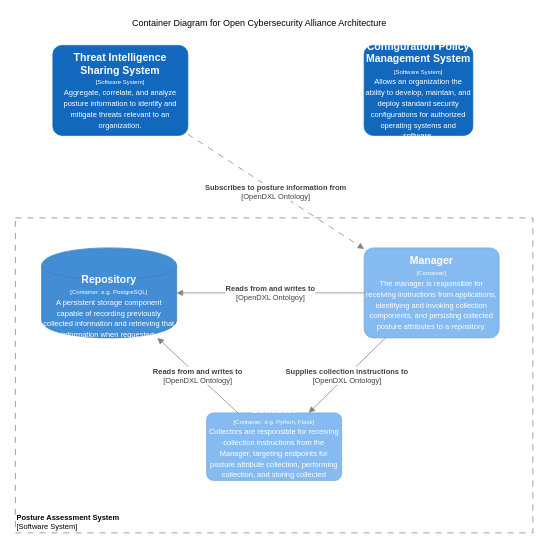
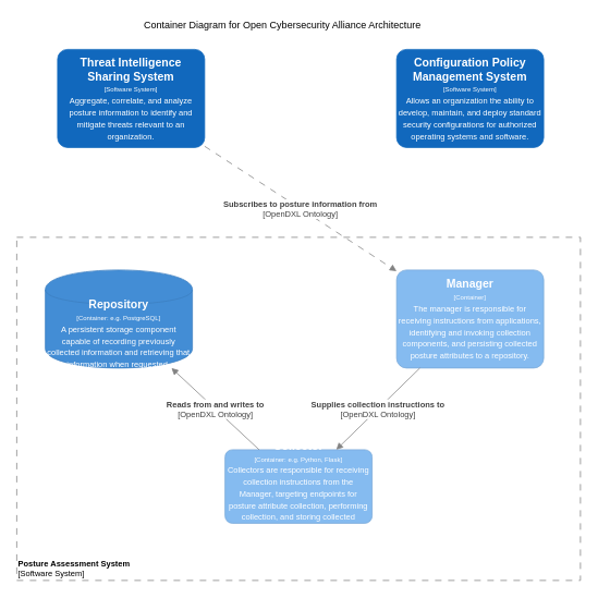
- <mxCell id="11" value="&lt;div&gt;&lt;span style=&quot;font-size: 14px&quot;&gt;&lt;b&gt;Configuration Policy Management System&lt;/b&gt;&lt;/span&gt;&lt;/div&gt;&lt;div&gt;&lt;span style=&quot;font-size: 8px&quot;&gt;[Software System]&lt;/span&gt;&lt;/div&gt;&lt;div&gt;&lt;span style=&quot;font-size: x-small&quot;&gt;Allows an organization the ability to develop, maintain, and deploy standard security configurations for authorized operating systems and software.&lt;/span&gt;&lt;br&gt;&lt;/div&gt;" style="rounded=1;whiteSpace=wrap;html=1;fillColor=#1168BD;fontColor=#ffffff;strokeColor=#1168BD;resizable=0;arcSize=10;" parent="1" vertex="1"><mxGeometry x="485" y="60" width="145" height="120" as="geometry" /></mxCell>
+ <mxCell id="11" value="&lt;div&gt;&lt;span style=&quot;font-size: 14px&quot;&gt;&lt;b&gt;Configuration Policy Management System&lt;/b&gt;&lt;/span&gt;&lt;/div&gt;&lt;div&gt;&lt;span style=&quot;font-size: 8px&quot;&gt;[Software System]&lt;/span&gt;&lt;/div&gt;&lt;div&gt;&lt;span style=&quot;font-size: x-small&quot;&gt;Allows an organization the ability to develop, maintain, and deploy standard security configurations for authorized operating systems and software.&lt;/span&gt;&lt;br&gt;&lt;/div&gt;" style="rounded=1;whiteSpace=wrap;html=1;fillColor=#1168BD;fontColor=#ffffff;strokeColor=#1168BD;resizable=0;arcSize=10;" parent="1" vertex="1"><mxGeometry x="485" y="60" width="180" height="120" as="geometry" /></mxCell>
- <mxCell id="8" value="&lt;span style=&quot;font-size: 10px&quot;&gt;&lt;b&gt;Reads from and writes to&lt;/b&gt;&lt;br&gt;[OpenDXL Ontolgoy]&lt;br&gt;&lt;/span&gt;" style="endArrow=block;html=1;fontSize=10;fontColor=#404040;strokeWidth=1;endFill=1;strokeColor=#828282;elbow=vertical;entryX=1;entryY=0.5;entryDx=0;entryDy=0;" parent="1" source="3" target="5" edge="1"><mxGeometry width="50" height="50" relative="1" as="geometry"><mxPoint x="265" y="380" as="sourcePoint" /><mxPoint x="465" y="380" as="targetPoint" /></mxGeometry></mxCell>
